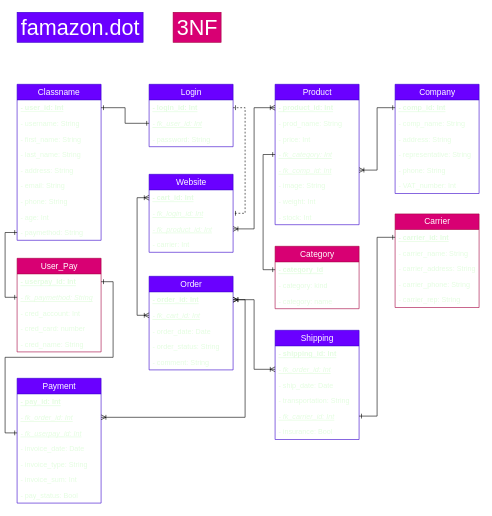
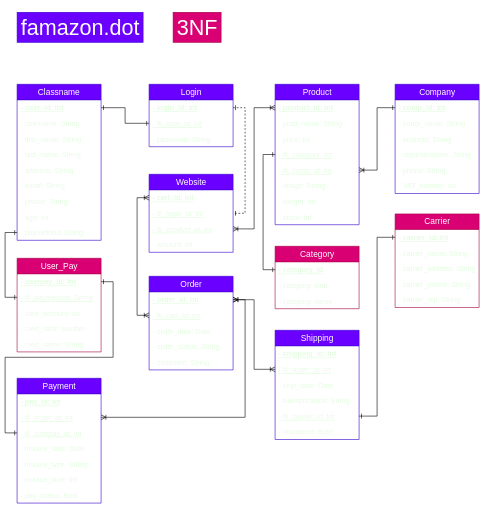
- <mxCell id="39" value="- carrier: Int" style="text;strokeColor=none;fillColor=none;align=left;verticalAlign=top;spacingLeft=4;spacingRight=4;overflow=hidden;rotatable=0;points=[[0,0.5],[1,0.5]];portConstraint=eastwest;fontColor=#E4FDE1;" parent="35" vertex="1"><mxGeometry y="104" width="140" height="26" as="geometry" /></mxCell>
+ <mxCell id="39" value="- amount: Int" style="text;strokeColor=none;fillColor=none;align=left;verticalAlign=top;spacingLeft=4;spacingRight=4;overflow=hidden;rotatable=0;points=[[0,0.5],[1,0.5]];portConstraint=eastwest;fontColor=#E4FDE1;" parent="35" vertex="1"><mxGeometry y="104" width="140" height="26" as="geometry" /></mxCell>
